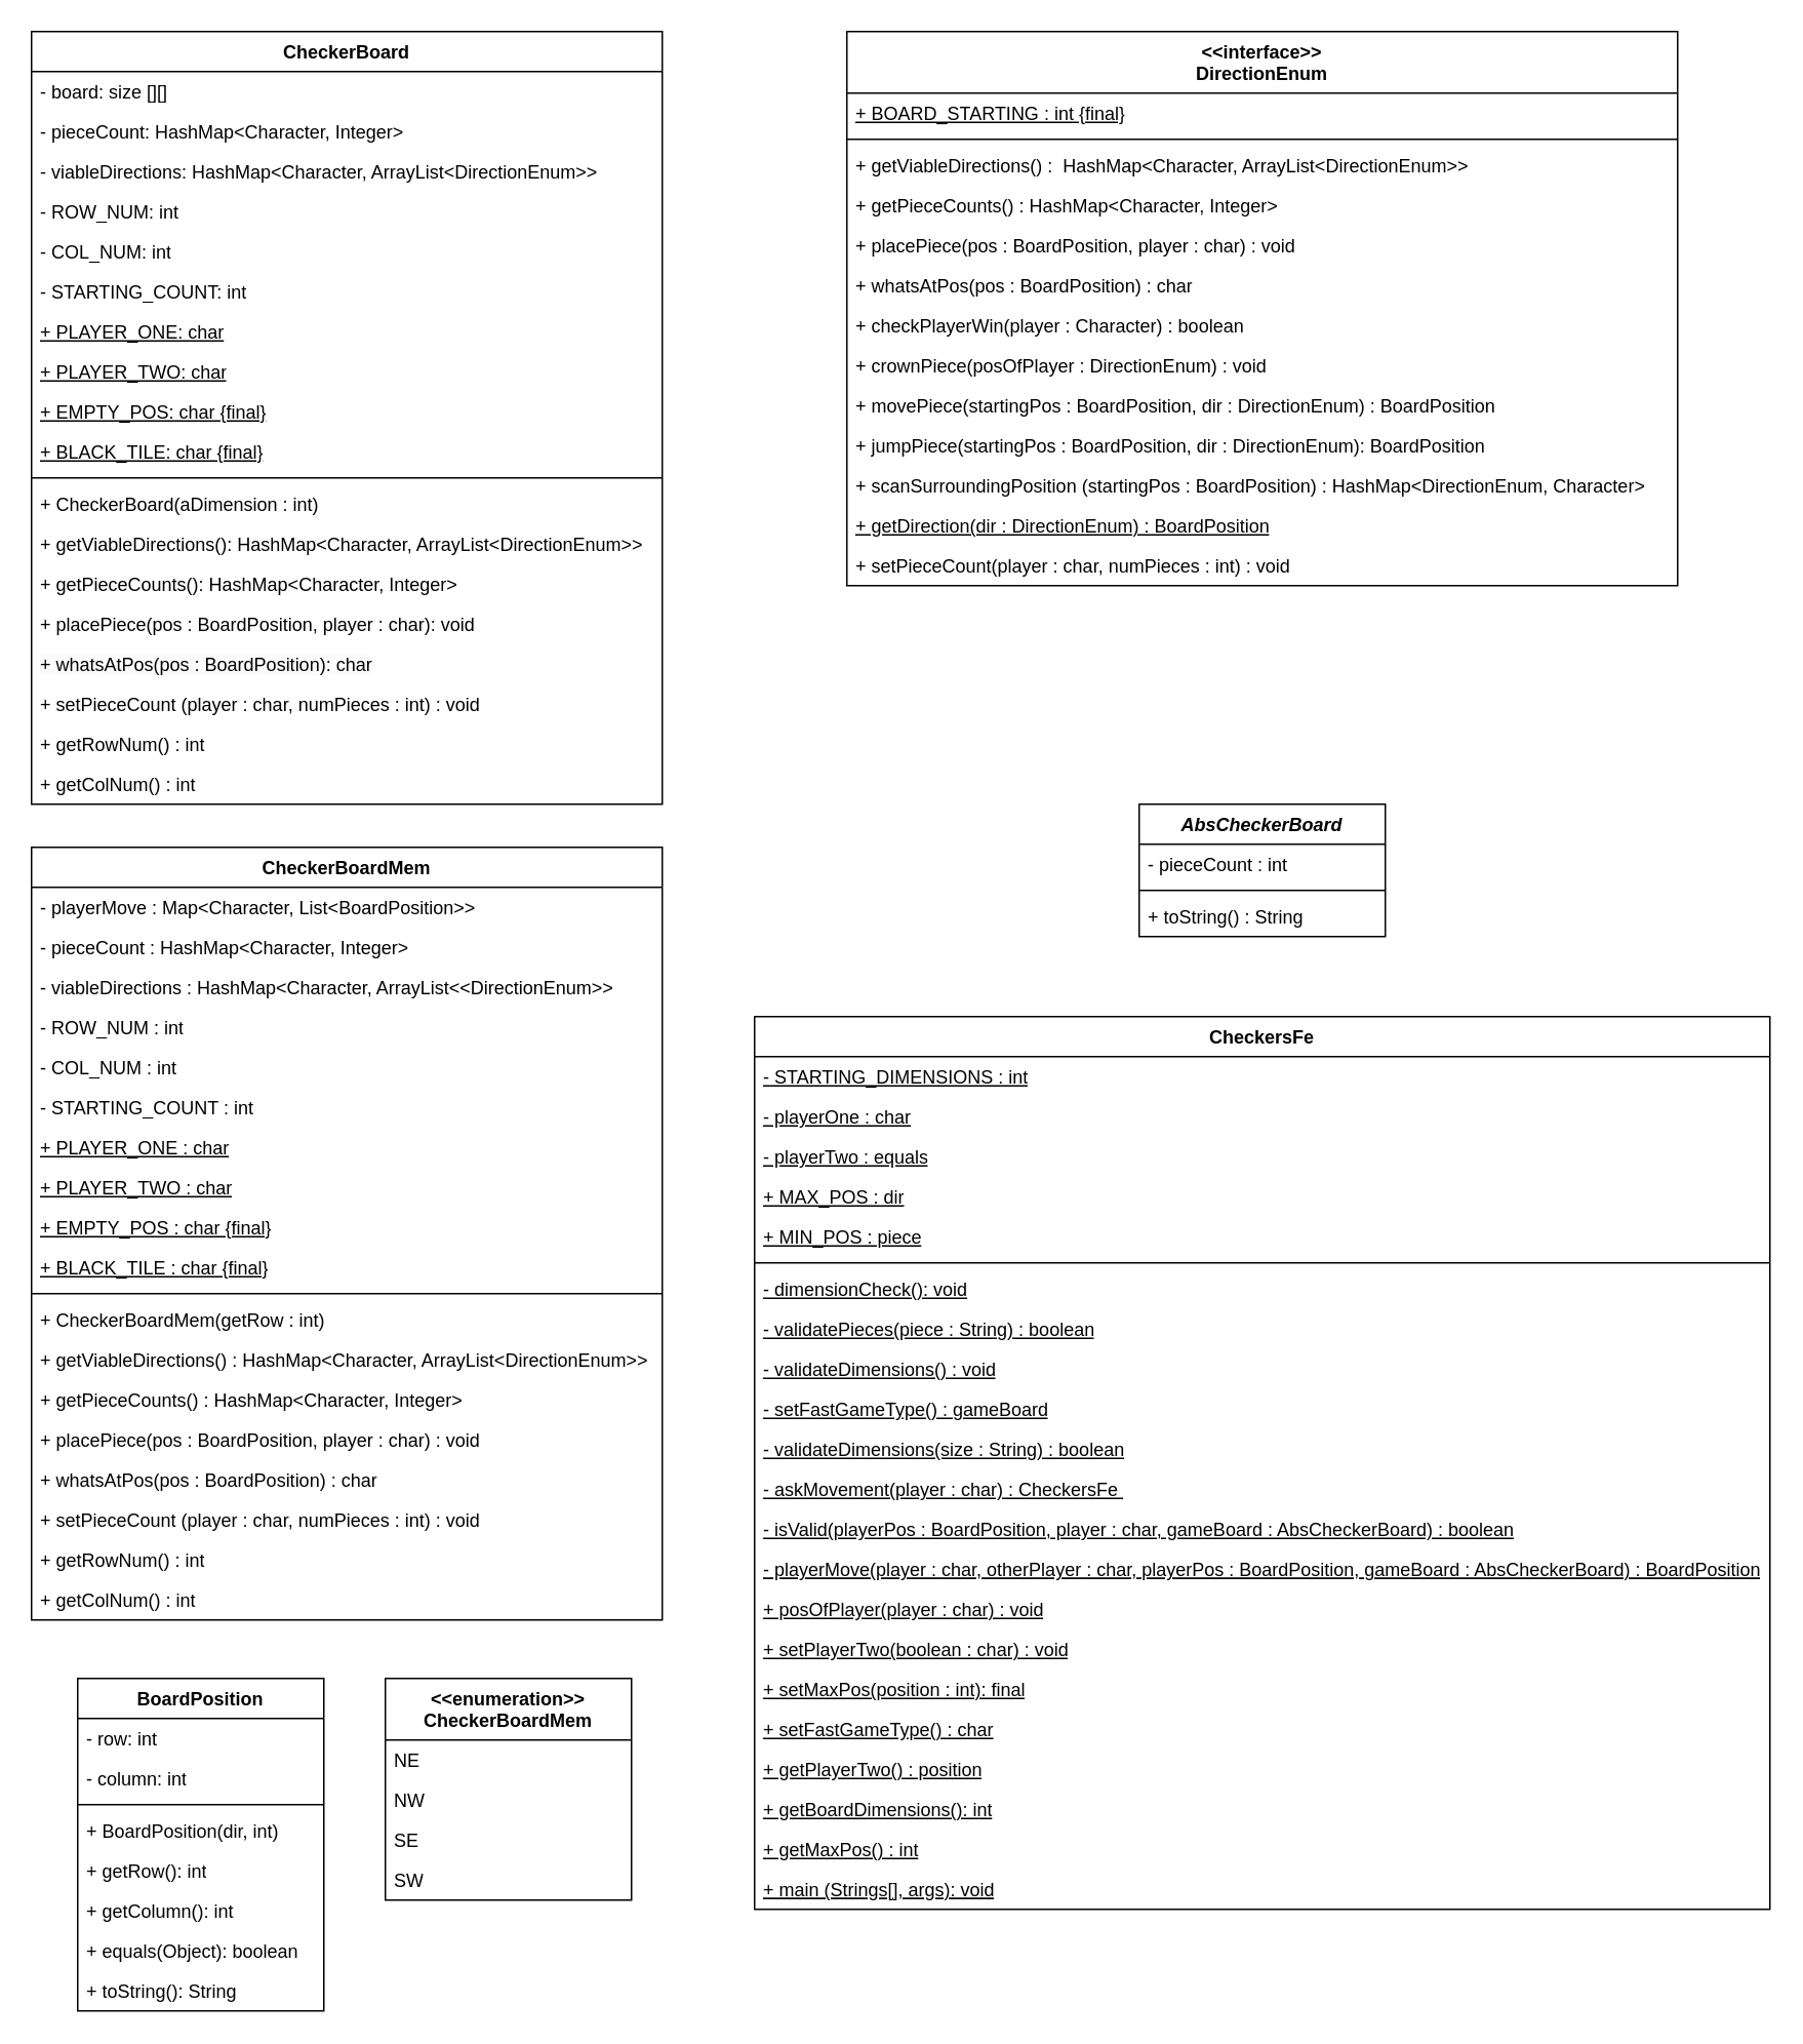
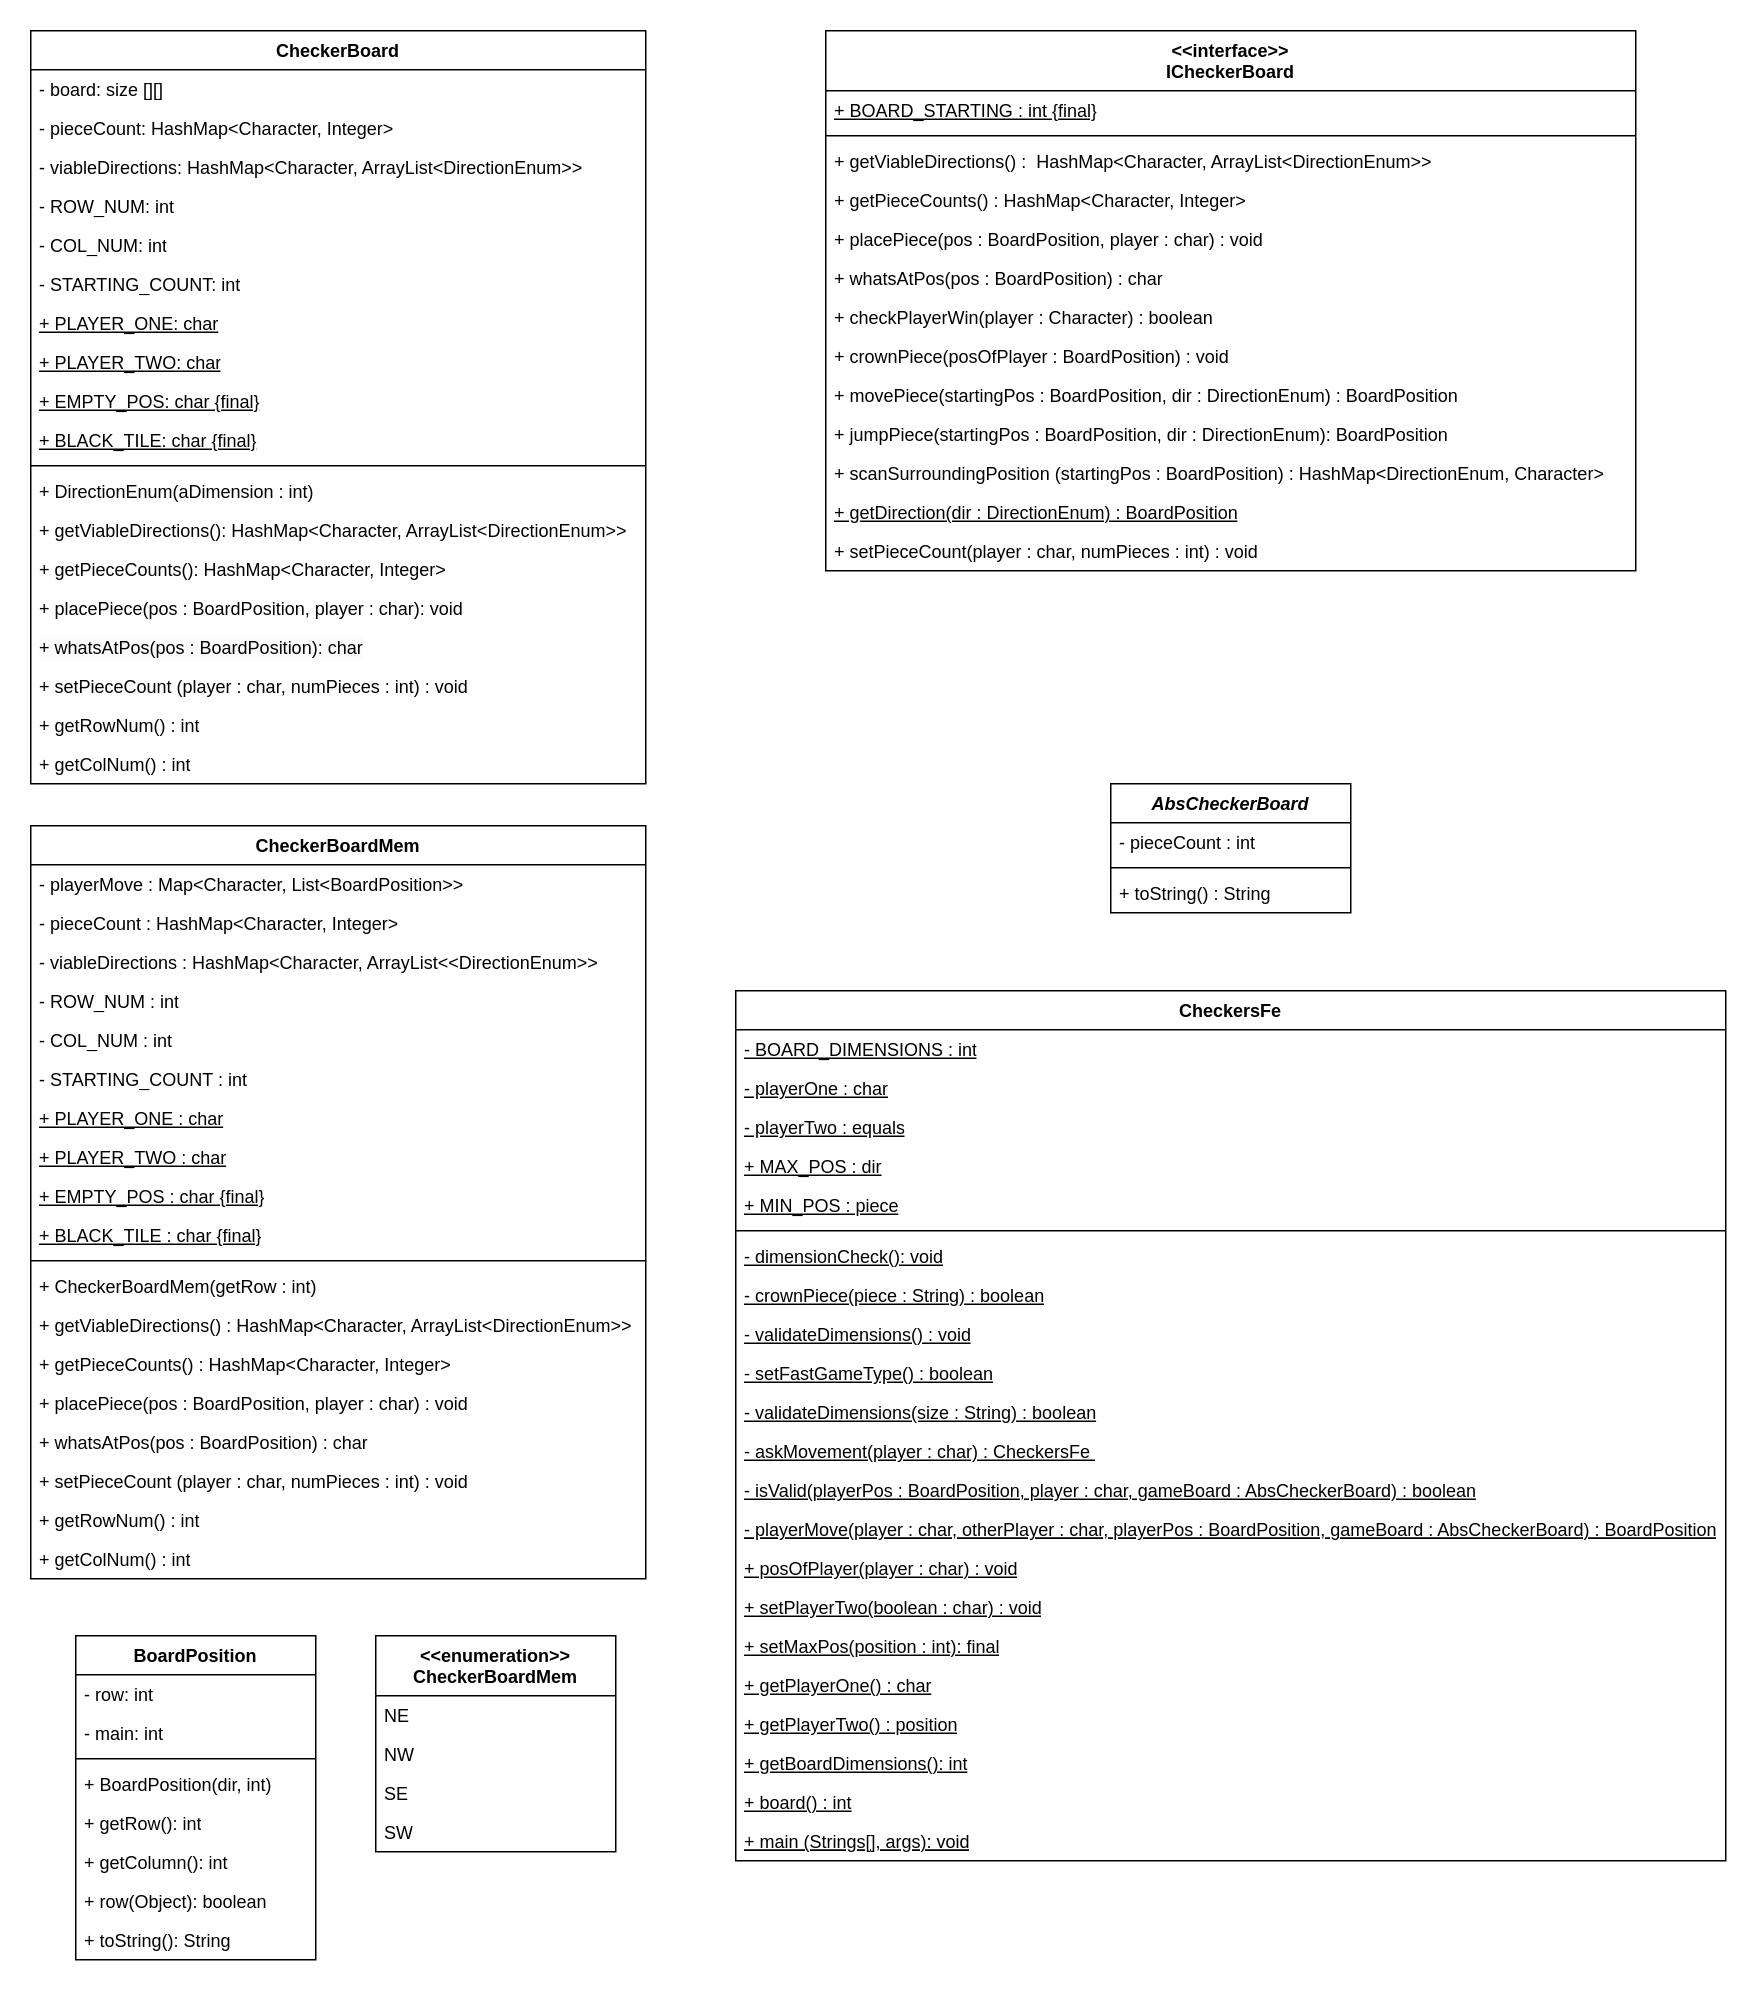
- <mxCell id="59" value="&amp;lt;&amp;lt;interface&amp;gt;&amp;gt;&lt;br&gt;DirectionEnum" style="swimlane;fontStyle=1;align=center;verticalAlign=top;childLayout=stackLayout;horizontal=1;startSize=40;horizontalStack=0;resizeParent=1;resizeParentMax=0;resizeLast=0;collapsible=1;marginBottom=0;whiteSpace=wrap;html=1;" parent="1" vertex="1"><mxGeometry x="550" y="20" width="540" height="360" as="geometry" /></mxCell>
+ <mxCell id="59" value="&amp;lt;&amp;lt;interface&amp;gt;&amp;gt;&lt;br&gt;ICheckerBoard" style="swimlane;fontStyle=1;align=center;verticalAlign=top;childLayout=stackLayout;horizontal=1;startSize=40;horizontalStack=0;resizeParent=1;resizeParentMax=0;resizeLast=0;collapsible=1;marginBottom=0;whiteSpace=wrap;html=1;" parent="1" vertex="1"><mxGeometry x="550" y="20" width="540" height="360" as="geometry" /></mxCell>
- <mxCell id="67" value="+ crownPiece(posOfPlayer : DirectionEnum) : void" style="text;strokeColor=none;fillColor=none;align=left;verticalAlign=top;spacingLeft=4;spacingRight=4;overflow=hidden;rotatable=0;points=[[0,0.5],[1,0.5]];portConstraint=eastwest;whiteSpace=wrap;html=1;" parent="59" vertex="1"><mxGeometry y="204" width="540" height="26" as="geometry" /></mxCell>
+ <mxCell id="67" value="+ crownPiece(posOfPlayer : BoardPosition) : void" style="text;strokeColor=none;fillColor=none;align=left;verticalAlign=top;spacingLeft=4;spacingRight=4;overflow=hidden;rotatable=0;points=[[0,0.5],[1,0.5]];portConstraint=eastwest;whiteSpace=wrap;html=1;" parent="59" vertex="1"><mxGeometry y="204" width="540" height="26" as="geometry" /></mxCell>
- <mxCell id="14" value="+ CheckerBoard(aDimension : int)" style="text;strokeColor=none;fillColor=none;align=left;verticalAlign=top;spacingLeft=4;spacingRight=4;overflow=hidden;rotatable=0;points=[[0,0.5],[1,0.5]];portConstraint=eastwest;whiteSpace=wrap;html=1;" parent="2" vertex="1"><mxGeometry y="294" width="410" height="26" as="geometry" /></mxCell>
+ <mxCell id="14" value="+ DirectionEnum(aDimension : int)" style="text;strokeColor=none;fillColor=none;align=left;verticalAlign=top;spacingLeft=4;spacingRight=4;overflow=hidden;rotatable=0;points=[[0,0.5],[1,0.5]];portConstraint=eastwest;whiteSpace=wrap;html=1;" parent="2" vertex="1"><mxGeometry y="294" width="410" height="26" as="geometry" /></mxCell>
- <mxCell id="37" value="&lt;div&gt;- STARTING_DIMENSIONS : int&lt;/div&gt;" style="text;strokeColor=none;fillColor=none;align=left;verticalAlign=top;spacingLeft=4;spacingRight=4;overflow=hidden;rotatable=0;points=[[0,0.5],[1,0.5]];portConstraint=eastwest;whiteSpace=wrap;html=1;fontStyle=4" parent="36" vertex="1"><mxGeometry y="26" width="660" height="26" as="geometry" /></mxCell>
+ <mxCell id="37" value="&lt;div&gt;- BOARD_DIMENSIONS : int&lt;/div&gt;" style="text;strokeColor=none;fillColor=none;align=left;verticalAlign=top;spacingLeft=4;spacingRight=4;overflow=hidden;rotatable=0;points=[[0,0.5],[1,0.5]];portConstraint=eastwest;whiteSpace=wrap;html=1;fontStyle=4" parent="36" vertex="1"><mxGeometry y="26" width="660" height="26" as="geometry" /></mxCell>
- <mxCell id="44" value="- validatePieces(piece : String) : boolean" style="text;strokeColor=none;fillColor=none;align=left;verticalAlign=top;spacingLeft=4;spacingRight=4;overflow=hidden;rotatable=0;points=[[0,0.5],[1,0.5]];portConstraint=eastwest;whiteSpace=wrap;html=1;fontStyle=4" parent="36" vertex="1"><mxGeometry y="190" width="660" height="26" as="geometry" /></mxCell>
+ <mxCell id="44" value="- crownPiece(piece : String) : boolean" style="text;strokeColor=none;fillColor=none;align=left;verticalAlign=top;spacingLeft=4;spacingRight=4;overflow=hidden;rotatable=0;points=[[0,0.5],[1,0.5]];portConstraint=eastwest;whiteSpace=wrap;html=1;fontStyle=4" parent="36" vertex="1"><mxGeometry y="190" width="660" height="26" as="geometry" /></mxCell>
- <mxCell id="46" value="- setFastGameType() : gameBoard" style="text;strokeColor=none;fillColor=none;align=left;verticalAlign=top;spacingLeft=4;spacingRight=4;overflow=hidden;rotatable=0;points=[[0,0.5],[1,0.5]];portConstraint=eastwest;whiteSpace=wrap;html=1;fontStyle=4" parent="36" vertex="1"><mxGeometry y="242" width="660" height="26" as="geometry" /></mxCell>
+ <mxCell id="46" value="- setFastGameType() : boolean" style="text;strokeColor=none;fillColor=none;align=left;verticalAlign=top;spacingLeft=4;spacingRight=4;overflow=hidden;rotatable=0;points=[[0,0.5],[1,0.5]];portConstraint=eastwest;whiteSpace=wrap;html=1;fontStyle=4" parent="36" vertex="1"><mxGeometry y="242" width="660" height="26" as="geometry" /></mxCell>
- <mxCell id="54" value="+ setFastGameType() : char" style="text;strokeColor=none;fillColor=none;align=left;verticalAlign=top;spacingLeft=4;spacingRight=4;overflow=hidden;rotatable=0;points=[[0,0.5],[1,0.5]];portConstraint=eastwest;whiteSpace=wrap;html=1;fontStyle=4" parent="36" vertex="1"><mxGeometry y="450" width="660" height="26" as="geometry" /></mxCell>
+ <mxCell id="54" value="+ getPlayerOne() : char" style="text;strokeColor=none;fillColor=none;align=left;verticalAlign=top;spacingLeft=4;spacingRight=4;overflow=hidden;rotatable=0;points=[[0,0.5],[1,0.5]];portConstraint=eastwest;whiteSpace=wrap;html=1;fontStyle=4" parent="36" vertex="1"><mxGeometry y="450" width="660" height="26" as="geometry" /></mxCell>
- <mxCell id="24" value="- column: int" style="text;strokeColor=none;fillColor=none;align=left;verticalAlign=top;spacingLeft=4;spacingRight=4;overflow=hidden;rotatable=0;points=[[0,0.5],[1,0.5]];portConstraint=eastwest;whiteSpace=wrap;html=1;" parent="22" vertex="1"><mxGeometry y="52" width="160" height="26" as="geometry" /></mxCell>
+ <mxCell id="24" value="- main: int" style="text;strokeColor=none;fillColor=none;align=left;verticalAlign=top;spacingLeft=4;spacingRight=4;overflow=hidden;rotatable=0;points=[[0,0.5],[1,0.5]];portConstraint=eastwest;whiteSpace=wrap;html=1;" parent="22" vertex="1"><mxGeometry y="52" width="160" height="26" as="geometry" /></mxCell>
- <mxCell id="57" value="+ getMaxPos() : int" style="text;strokeColor=none;fillColor=none;align=left;verticalAlign=top;spacingLeft=4;spacingRight=4;overflow=hidden;rotatable=0;points=[[0,0.5],[1,0.5]];portConstraint=eastwest;whiteSpace=wrap;html=1;fontStyle=4" parent="36" vertex="1"><mxGeometry y="528" width="660" height="26" as="geometry" /></mxCell>
+ <mxCell id="57" value="+ board() : int" style="text;strokeColor=none;fillColor=none;align=left;verticalAlign=top;spacingLeft=4;spacingRight=4;overflow=hidden;rotatable=0;points=[[0,0.5],[1,0.5]];portConstraint=eastwest;whiteSpace=wrap;html=1;fontStyle=4" parent="36" vertex="1"><mxGeometry y="528" width="660" height="26" as="geometry" /></mxCell>
- <mxCell id="29" value="+ equals(Object): boolean" style="text;strokeColor=none;fillColor=none;align=left;verticalAlign=top;spacingLeft=4;spacingRight=4;overflow=hidden;rotatable=0;points=[[0,0.5],[1,0.5]];portConstraint=eastwest;whiteSpace=wrap;html=1;" parent="22" vertex="1"><mxGeometry y="164" width="160" height="26" as="geometry" /></mxCell>
+ <mxCell id="29" value="+ row(Object): boolean" style="text;strokeColor=none;fillColor=none;align=left;verticalAlign=top;spacingLeft=4;spacingRight=4;overflow=hidden;rotatable=0;points=[[0,0.5],[1,0.5]];portConstraint=eastwest;whiteSpace=wrap;html=1;" parent="22" vertex="1"><mxGeometry y="164" width="160" height="26" as="geometry" /></mxCell>
